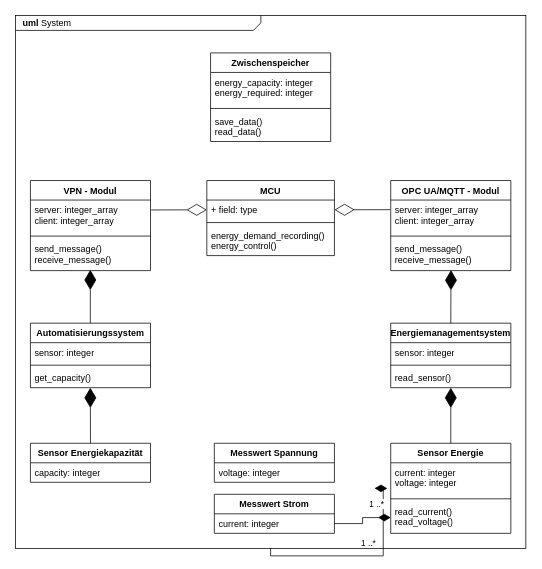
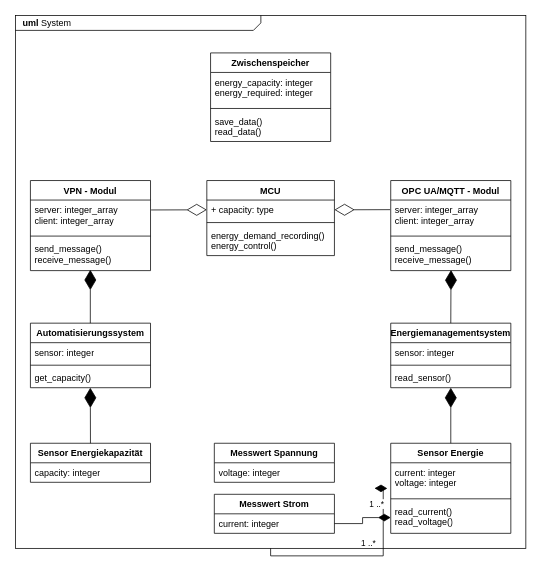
- <mxCell id="34" value="+ field: type" style="text;strokeColor=none;fillColor=none;align=left;verticalAlign=top;spacingLeft=4;spacingRight=4;overflow=hidden;rotatable=0;points=[[0,0.5],[1,0.5]];portConstraint=eastwest;whiteSpace=wrap;html=1;" vertex="1" parent="33"><mxGeometry y="26" width="170" height="26" as="geometry" /></mxCell>
+ <mxCell id="34" value="+ capacity: type" style="text;strokeColor=none;fillColor=none;align=left;verticalAlign=top;spacingLeft=4;spacingRight=4;overflow=hidden;rotatable=0;points=[[0,0.5],[1,0.5]];portConstraint=eastwest;whiteSpace=wrap;html=1;" vertex="1" parent="33"><mxGeometry y="26" width="170" height="26" as="geometry" /></mxCell>
